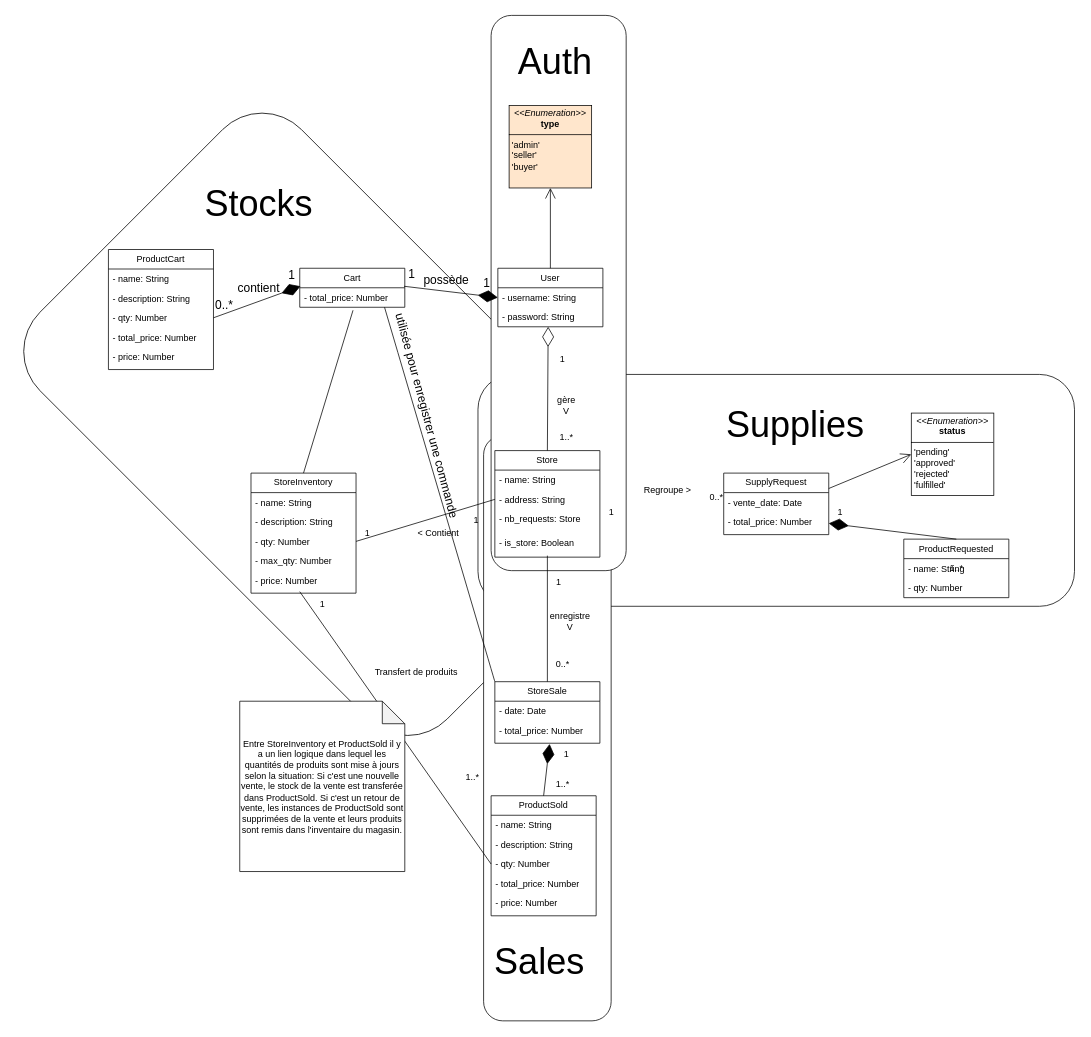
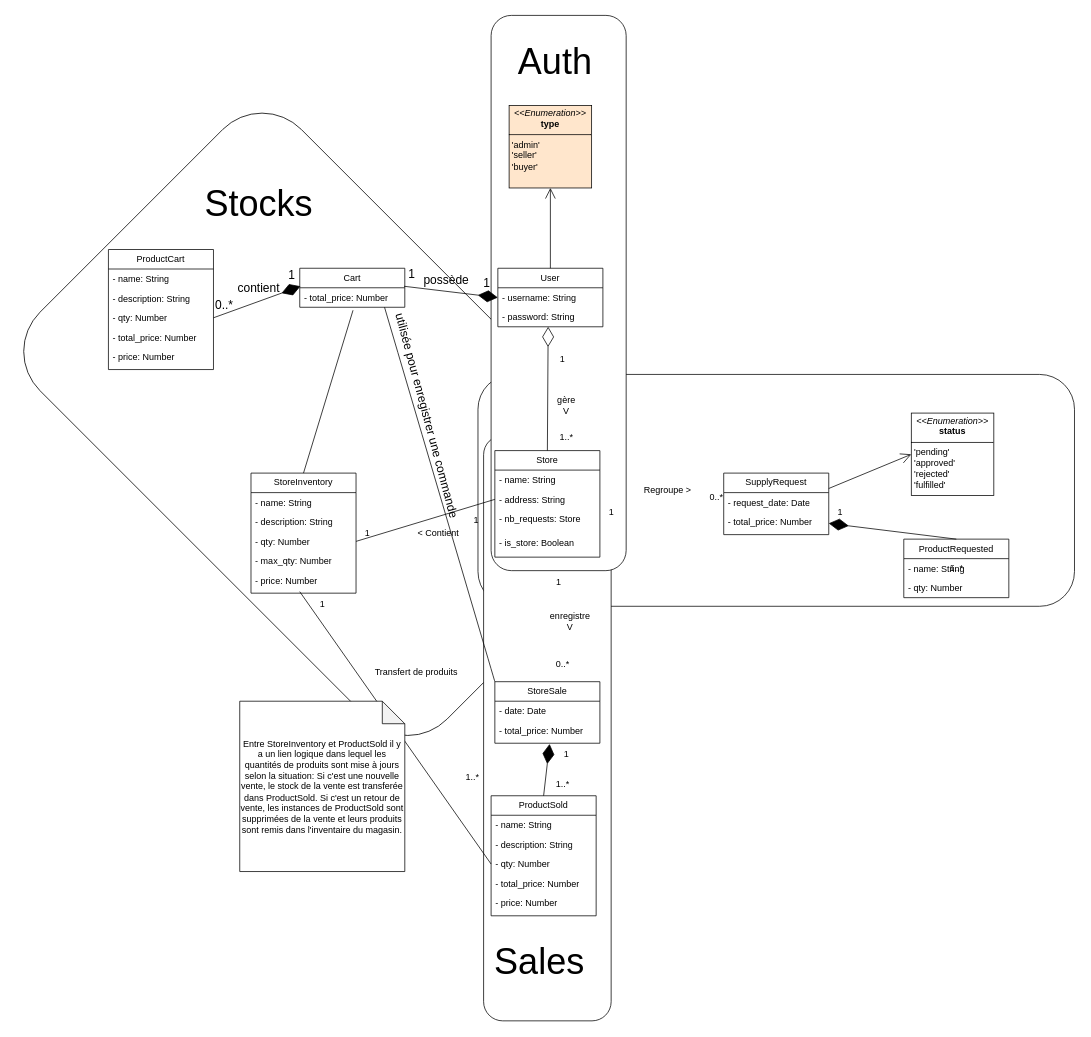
- <mxCell id="86" value="&lt;font style=&quot;font-size: 48px;&quot;&gt;Supplies&lt;/font&gt;" style="text;html=1;align=center;verticalAlign=middle;resizable=1;points=[];autosize=0;strokeColor=none;fillColor=none;" vertex="1" parent="1"><mxGeometry x="932" y="523.94" width="170" height="82" as="geometry" /></mxCell>
- <mxCell id="27" value="- vente_date: Date" style="text;strokeColor=none;fillColor=none;align=left;verticalAlign=top;spacingLeft=4;spacingRight=4;overflow=hidden;rotatable=0;points=[[0,0.5],[1,0.5]];portConstraint=eastwest;whiteSpace=wrap;html=1;" parent="26" vertex="1"><mxGeometry y="26" width="140" height="26" as="geometry" /></mxCell>
+ <mxCell id="27" value="- request_date: Date" style="text;strokeColor=none;fillColor=none;align=left;verticalAlign=top;spacingLeft=4;spacingRight=4;overflow=hidden;rotatable=0;points=[[0,0.5],[1,0.5]];portConstraint=eastwest;whiteSpace=wrap;html=1;" parent="26" vertex="1"><mxGeometry y="26" width="140" height="26" as="geometry" /></mxCell>
- <mxCell id="41" value="" style="endArrow=none;html=1;rounded=0;entryX=0.5;entryY=0.938;entryDx=0;entryDy=0;entryPerimeter=0;exitX=0.5;exitY=0;exitDx=0;exitDy=0;" parent="1" source="23" target="10" edge="1"><mxGeometry width="50" height="50" relative="1" as="geometry"><mxPoint x="562" y="860" as="sourcePoint" /><mxPoint x="612" y="810" as="targetPoint" /></mxGeometry></mxCell>
